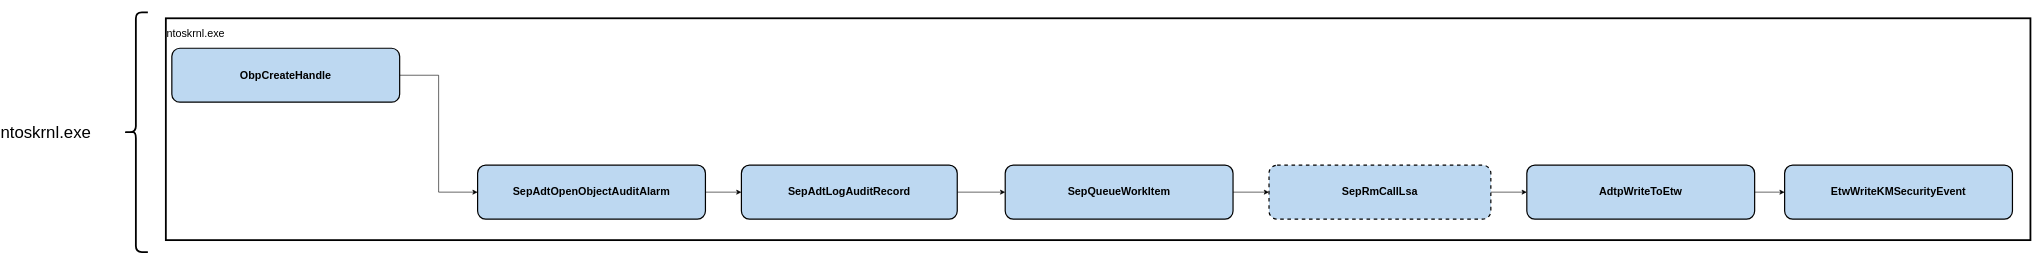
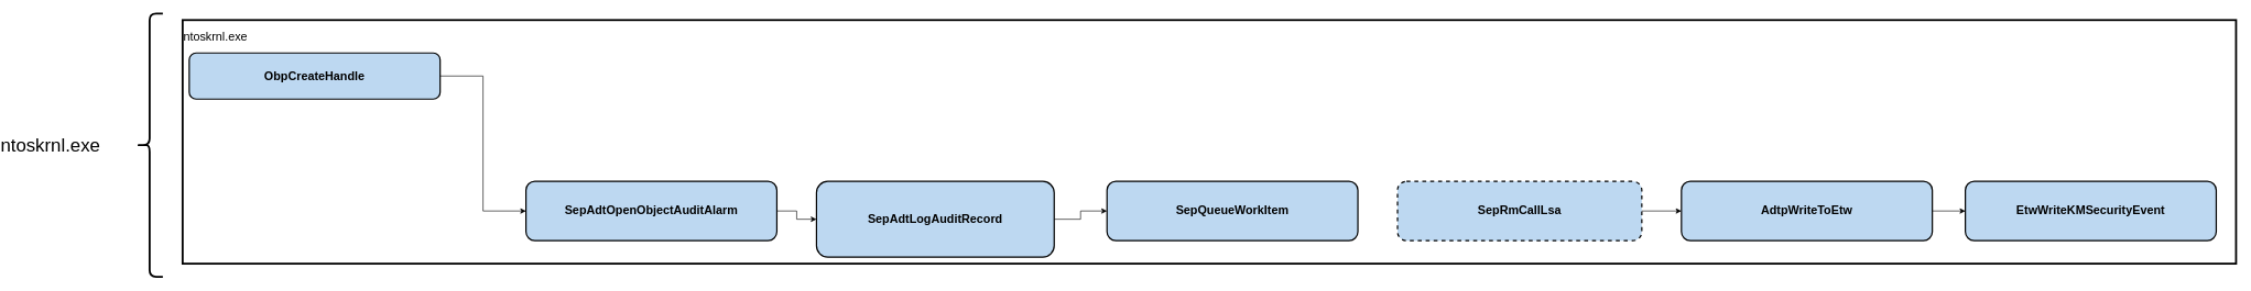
- <mxCell id="13" value="&lt;b&gt;ObpCreateHandle&lt;/b&gt;" style="rounded=1;whiteSpace=wrap;html=1;fontSize=18;strokeWidth=2;fillColor=#BDD8F1;" vertex="1" parent="1"><mxGeometry x="260" y="80" width="380" height="90" as="geometry" /></mxCell>
+ <mxCell id="13" value="&lt;b&gt;ObpCreateHandle&lt;/b&gt;" style="rounded=1;whiteSpace=wrap;html=1;fontSize=18;strokeWidth=2;fillColor=#BDD8F1;" vertex="1" parent="1"><mxGeometry x="260" y="80" width="380" height="70" as="geometry" /></mxCell>
- <mxCell id="15" value="&lt;b&gt;SepAdtLogAuditRecord&lt;/b&gt;" style="rounded=1;whiteSpace=wrap;html=1;fontSize=18;strokeWidth=2;fillColor=#BDD8F1;" vertex="1" parent="1"><mxGeometry x="1210" y="275" width="360" height="90" as="geometry" /></mxCell>
+ <mxCell id="15" value="&lt;b&gt;SepAdtLogAuditRecord&lt;/b&gt;" style="rounded=1;whiteSpace=wrap;html=1;fontSize=18;strokeWidth=2;fillColor=#BDD8F1;" vertex="1" parent="1"><mxGeometry x="1210" y="275" width="360" height="115" as="geometry" /></mxCell>
- <mxCell id="8" style="edgeStyle=orthogonalEdgeStyle;rounded=0;orthogonalLoop=1;jettySize=auto;html=1;entryX=0;entryY=0.5;entryDx=0;entryDy=0;" edge="1" parent="1" source="9" target="7"><mxGeometry relative="1" as="geometry" /></mxCell>
